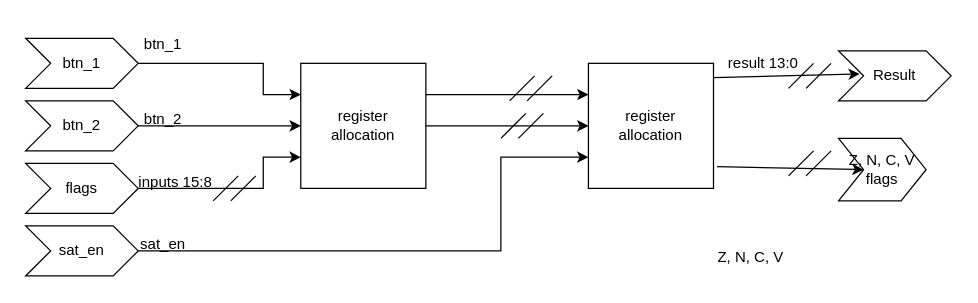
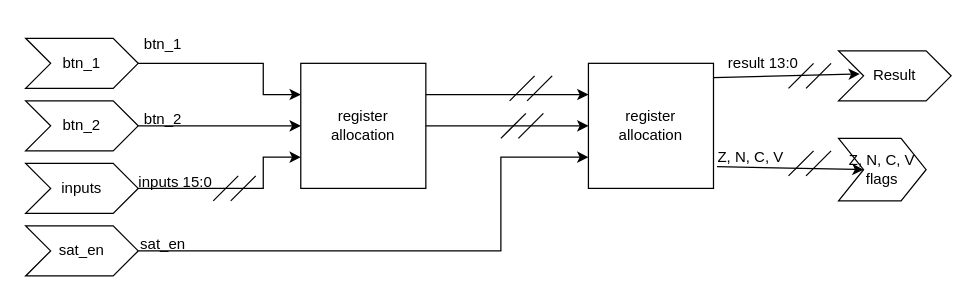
- <mxCell id="20" value="inputs 15:8" style="text;html=1;strokeColor=none;fillColor=none;align=center;verticalAlign=middle;whiteSpace=wrap;rounded=0;" vertex="1" parent="1"><mxGeometry x="100" y="130" width="80" height="30" as="geometry" /></mxCell>
+ <mxCell id="20" value="inputs 15:0" style="text;html=1;strokeColor=none;fillColor=none;align=center;verticalAlign=middle;whiteSpace=wrap;rounded=0;" vertex="1" parent="1"><mxGeometry x="100" y="130" width="80" height="30" as="geometry" /></mxCell>
- <mxCell id="2" value="flags" style="shape=step;perimeter=stepPerimeter;whiteSpace=wrap;html=1;fixedSize=1;" vertex="1" parent="1"><mxGeometry x="20" y="130" width="90" height="40" as="geometry" /></mxCell>
+ <mxCell id="2" value="inputs" style="shape=step;perimeter=stepPerimeter;whiteSpace=wrap;html=1;fixedSize=1;" vertex="1" parent="1"><mxGeometry x="20" y="130" width="90" height="40" as="geometry" /></mxCell>
- <mxCell id="23" value="Z, N, C, V" style="text;html=1;strokeColor=none;fillColor=none;align=center;verticalAlign=middle;whiteSpace=wrap;rounded=0;" vertex="1" parent="1"><mxGeometry x="570" y="190" width="60" height="30" as="geometry" /></mxCell>
+ <mxCell id="23" value="Z, N, C, V" style="text;html=1;strokeColor=none;fillColor=none;align=center;verticalAlign=middle;whiteSpace=wrap;rounded=0;" vertex="1" parent="1"><mxGeometry x="570" y="110" width="60" height="30" as="geometry" /></mxCell>
